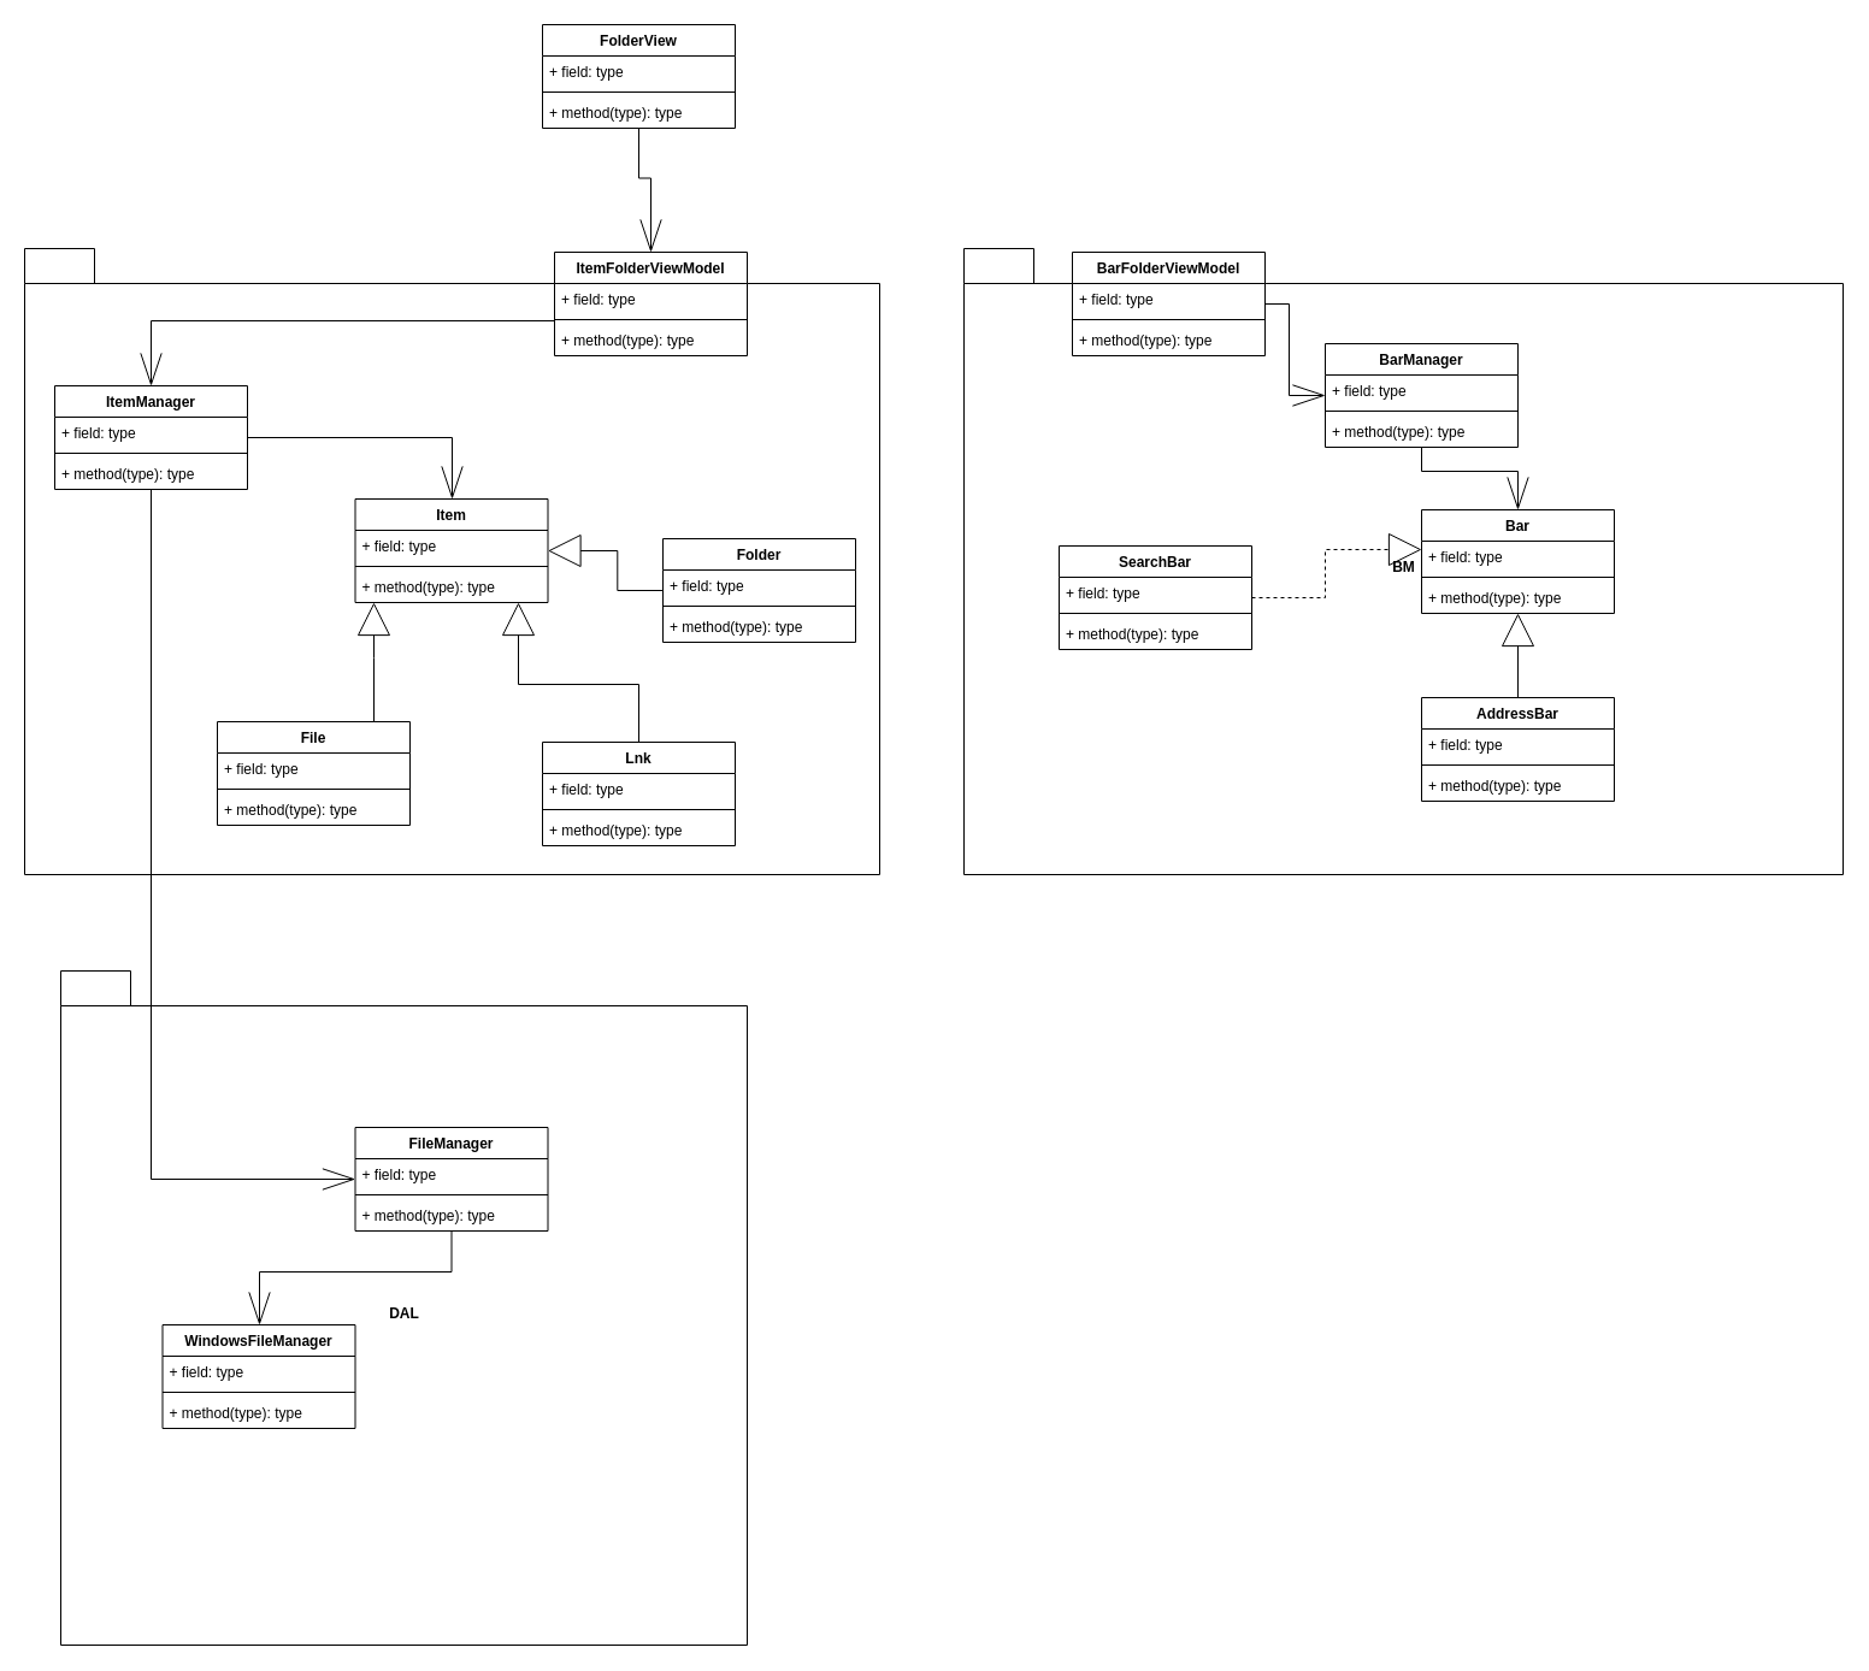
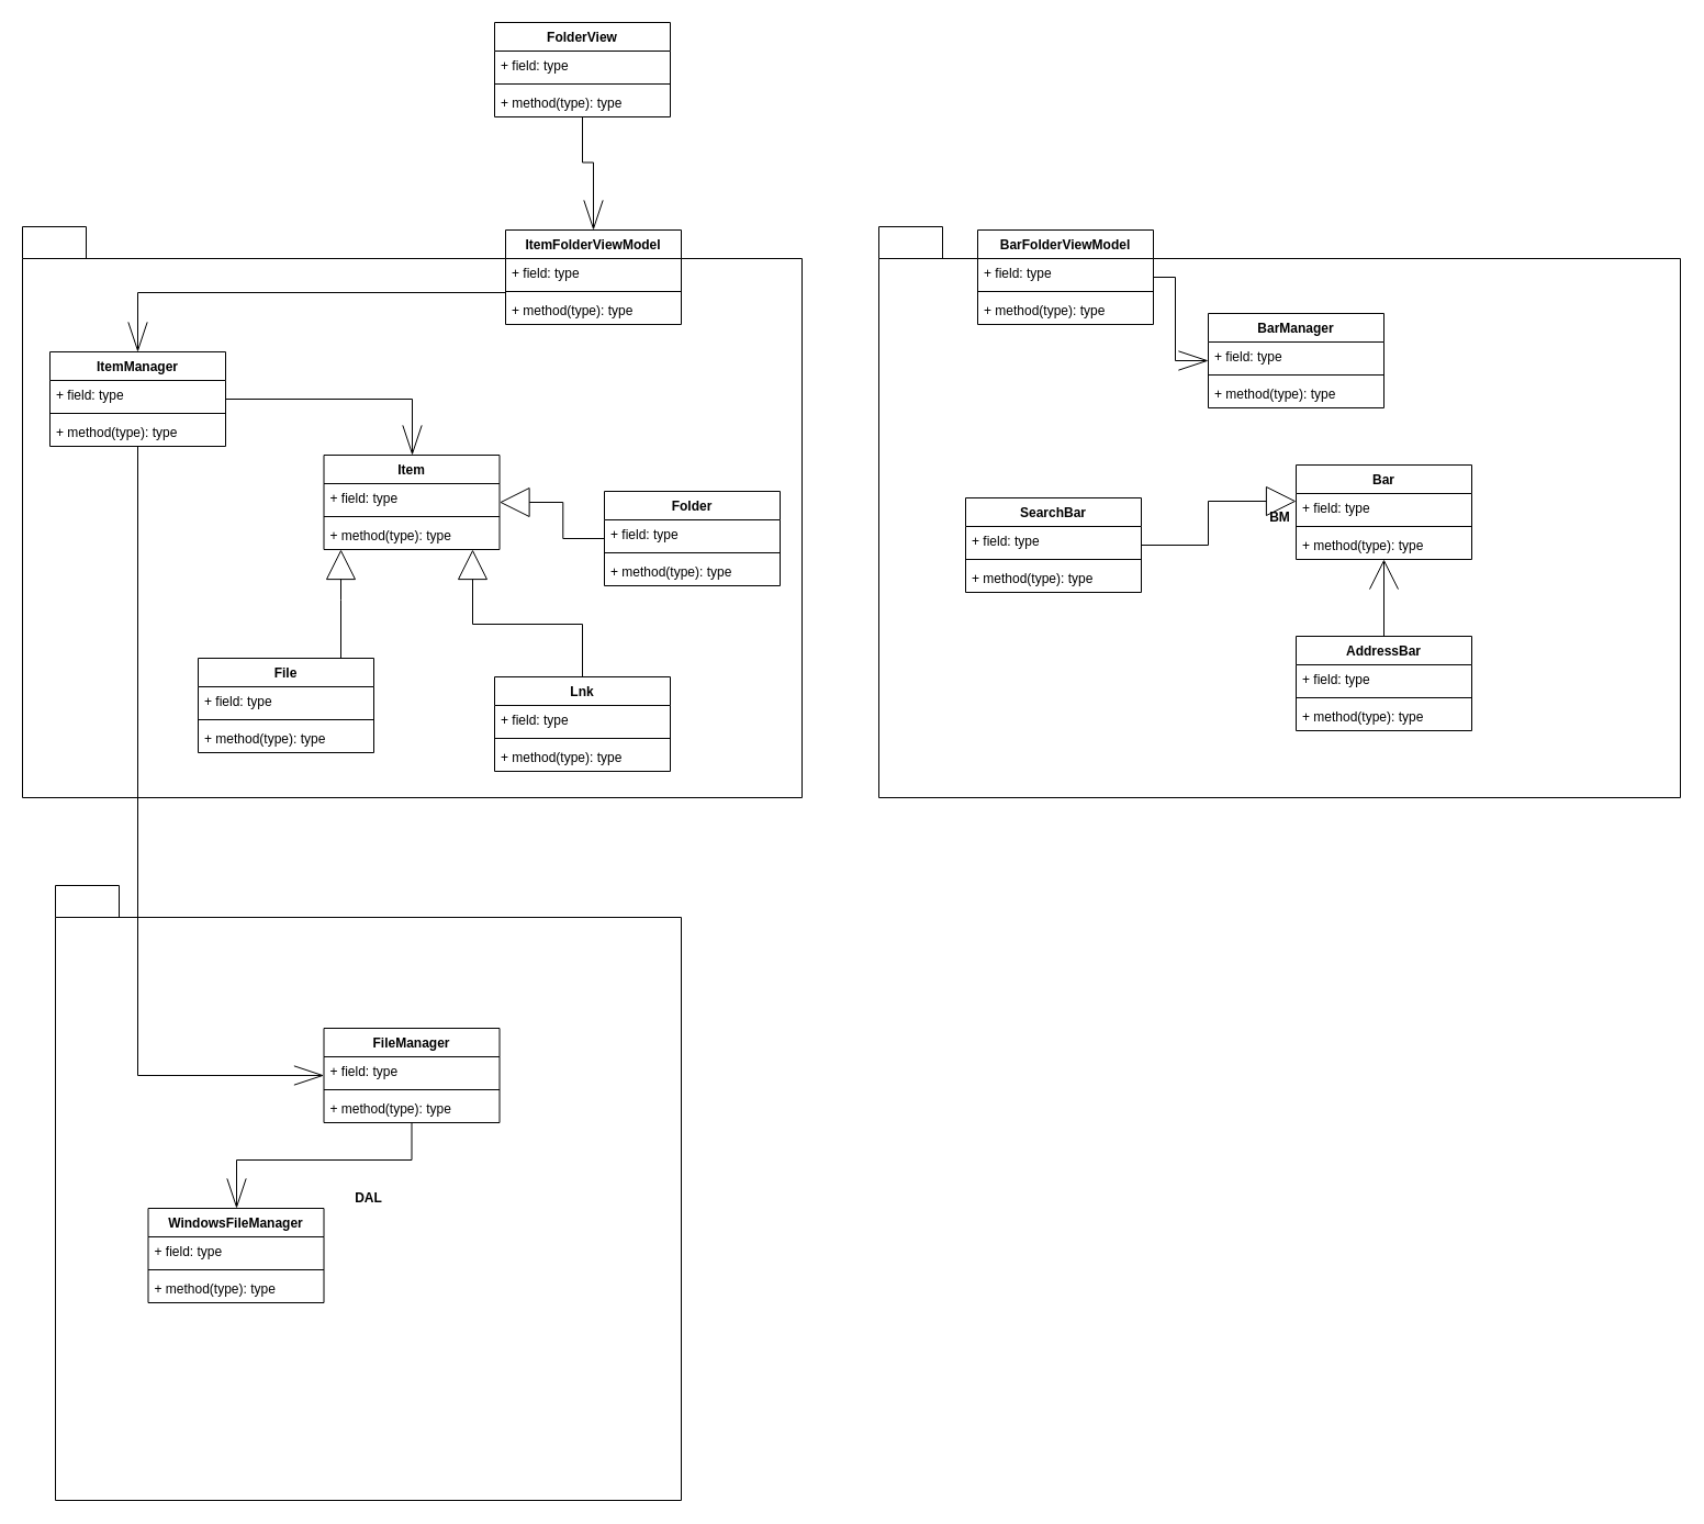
- <mxCell id="34" style="edgeStyle=orthogonalEdgeStyle;rounded=0;comic=0;html=1;startArrow=none;startFill=0;startSize=25;endArrow=openThin;endFill=0;endSize=25;jettySize=auto;orthogonalLoop=1;" edge="1" parent="1" source="35" target="59"><mxGeometry relative="1" as="geometry" /></mxCell>
- <mxCell id="68" style="edgeStyle=orthogonalEdgeStyle;rounded=0;comic=0;html=1;startArrow=none;startFill=0;startSize=25;endArrow=block;endFill=0;endSize=25;jettySize=auto;orthogonalLoop=1;dashed=1;" edge="1" parent="1" source="69" target="59"><mxGeometry relative="1" as="geometry"><Array as="points"><mxPoint x="1100" y="496" /><mxPoint x="1100" y="456" /></Array></mxGeometry></mxCell>
+ <mxCell id="68" style="edgeStyle=orthogonalEdgeStyle;rounded=0;comic=0;html=1;startArrow=none;startFill=0;startSize=25;endArrow=block;endFill=0;endSize=25;jettySize=auto;orthogonalLoop=1;" edge="1" parent="1" source="69" target="59"><mxGeometry relative="1" as="geometry"><Array as="points"><mxPoint x="1100" y="496" /><mxPoint x="1100" y="456" /></Array></mxGeometry></mxCell>
- <mxCell id="63" style="edgeStyle=orthogonalEdgeStyle;rounded=0;comic=0;html=1;startArrow=none;startFill=0;startSize=25;endArrow=block;endFill=0;endSize=25;jettySize=auto;orthogonalLoop=1;" edge="1" parent="1" source="64" target="59"><mxGeometry relative="1" as="geometry" /></mxCell>
+ <mxCell id="63" style="edgeStyle=orthogonalEdgeStyle;rounded=0;comic=0;html=1;startArrow=none;startFill=0;startSize=25;endArrow=open;endFill=0;endSize=25;jettySize=auto;orthogonalLoop=1;" edge="1" parent="1" source="64" target="59"><mxGeometry relative="1" as="geometry" /></mxCell>
